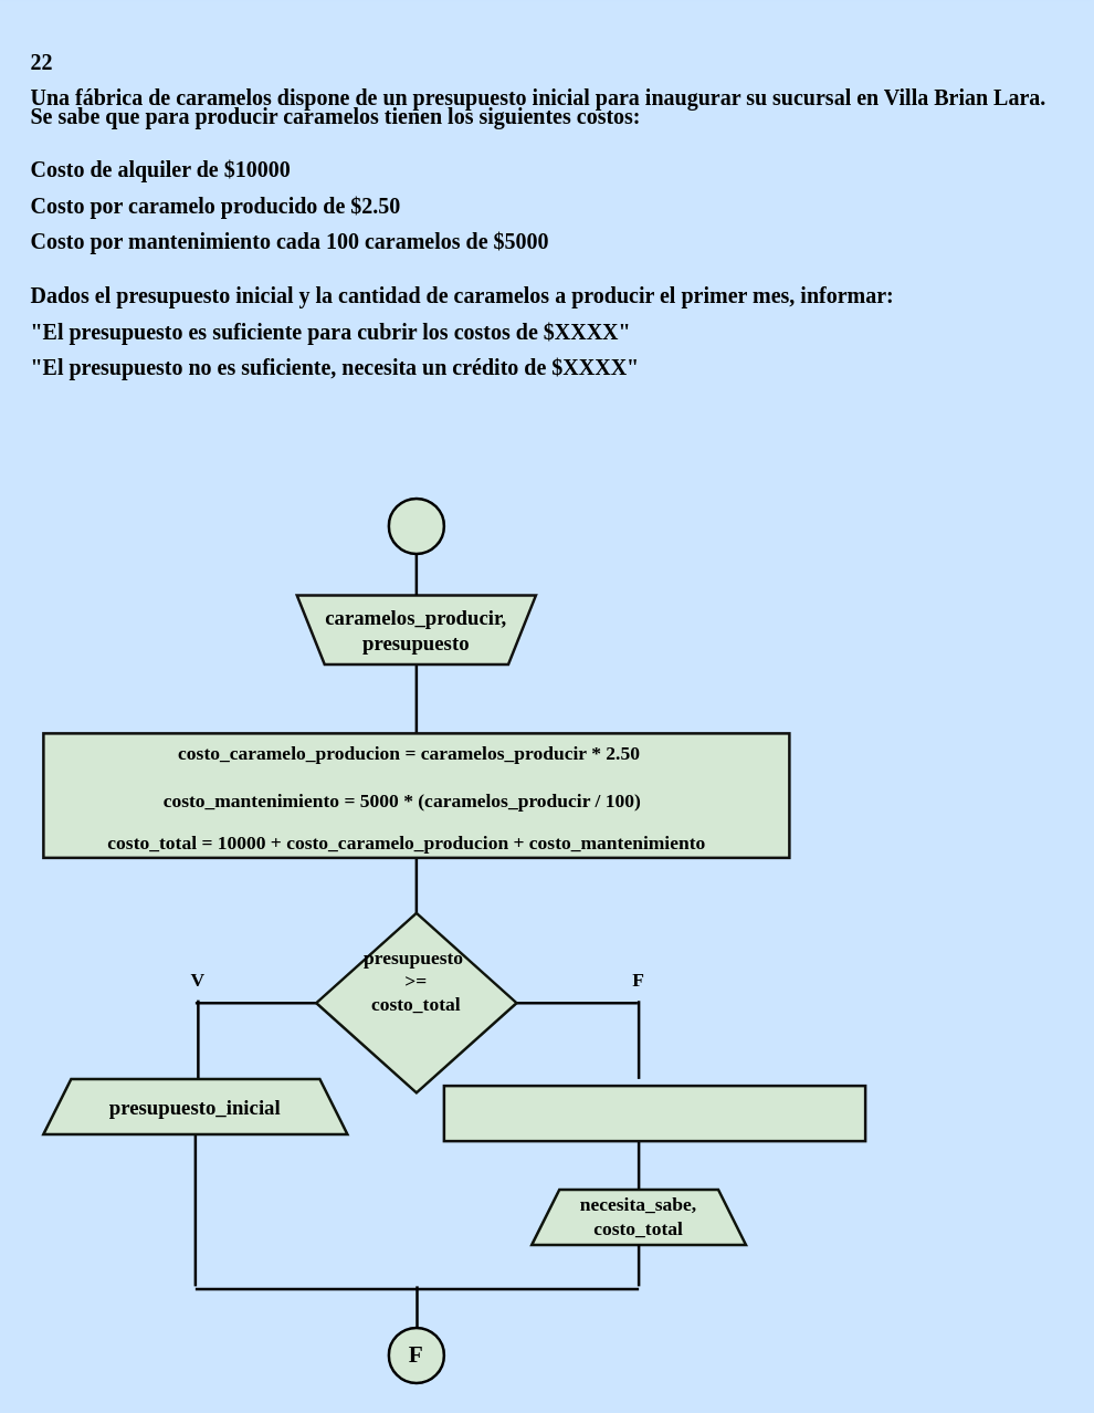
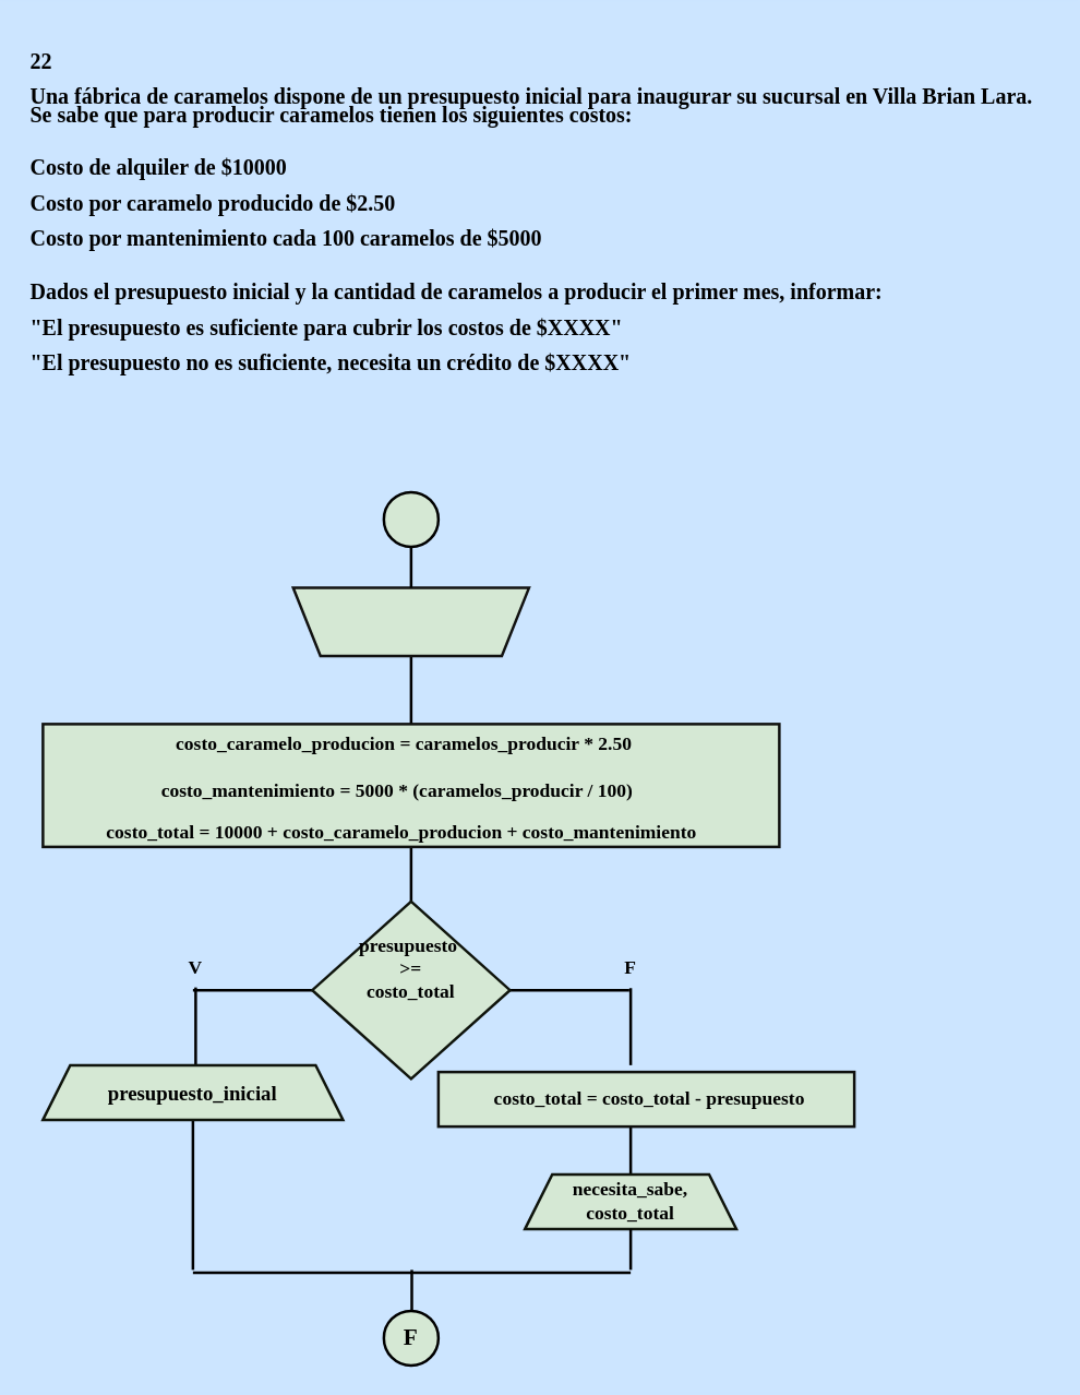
- <mxCell id="20" value="&lt;font face=&quot;Comic Sans MS&quot; color=&quot;#000000&quot;&gt;&lt;span style=&quot;font-size: 15px;&quot;&gt;&lt;b&gt;caramelos_producir,&lt;/b&gt;&lt;/span&gt;&lt;/font&gt;&lt;div&gt;&lt;font face=&quot;Comic Sans MS&quot; color=&quot;#000000&quot;&gt;&lt;span style=&quot;font-size: 15px;&quot;&gt;&lt;b&gt;presupuesto&lt;/b&gt;&lt;/span&gt;&lt;/font&gt;&lt;/div&gt;" style="text;strokeColor=none;align=center;fillColor=none;html=1;verticalAlign=middle;whiteSpace=wrap;rounded=0;fontFamily=Architects Daughter;fontSource=https://fonts.googleapis.com/css?family=Architects+Daughter;container=0;" vertex="1" parent="7"><mxGeometry x="197" y="75" width="146" height="40" as="geometry" /></mxCell>
+ <mxCell id="32" value="&lt;font size=&quot;1&quot; face=&quot;Comic Sans MS&quot; color=&quot;#000000&quot;&gt;&lt;b style=&quot;font-size: 14px;&quot;&gt;costo_total = costo_total - presupuesto&lt;/b&gt;&lt;/font&gt;" style="text;strokeColor=none;align=center;fillColor=none;html=1;verticalAlign=middle;whiteSpace=wrap;rounded=0;fontFamily=Architects Daughter;fontSource=https://fonts.googleapis.com/css?family=Architects+Daughter;container=0;" vertex="1" parent="30"><mxGeometry x="15" y="5" width="280" height="30" as="geometry" /></mxCell>
